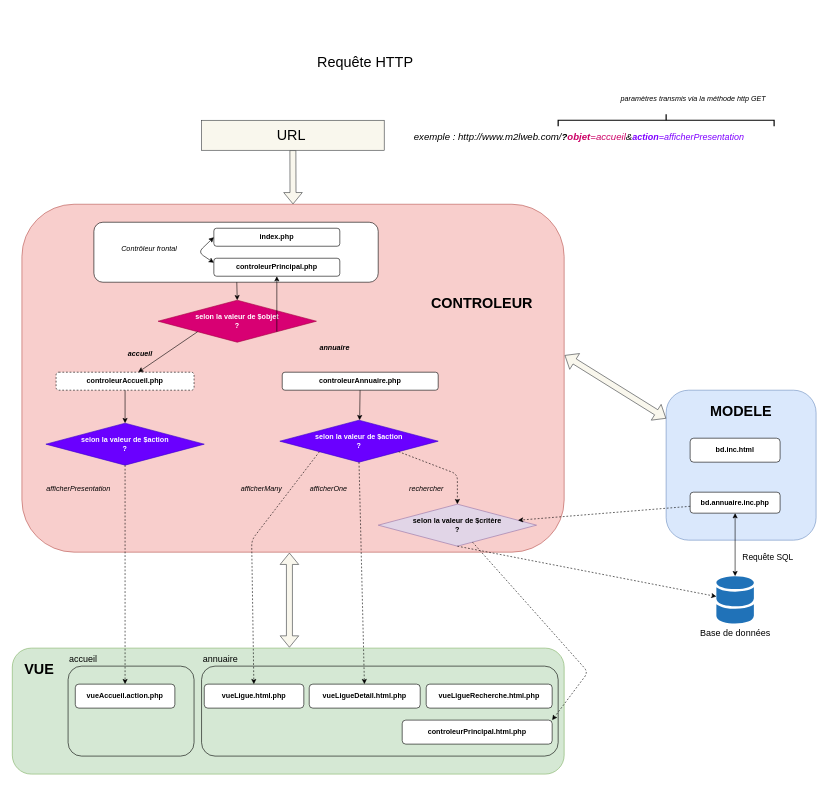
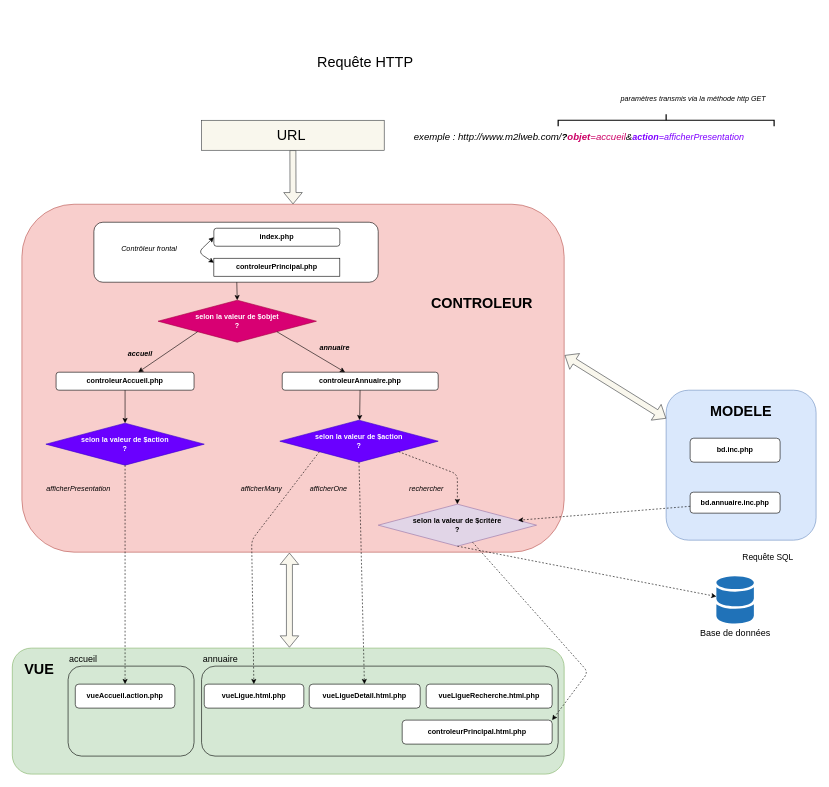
- <mxCell id="5" value="&lt;div&gt;controleurPrincipal.php&lt;/div&gt;" style="rounded=1;whiteSpace=wrap;html=1;fontStyle=1" parent="1" vertex="1"><mxGeometry x="356" y="430" width="210" height="30" as="geometry" /></mxCell>
+ <mxCell id="5" value="&lt;div&gt;controleurPrincipal.php&lt;/div&gt;" style="whiteSpace=wrap;html=1;fontStyle=1;rounded=0;" parent="1" vertex="1"><mxGeometry x="356" y="430" width="210" height="30" as="geometry" /></mxCell>
- <mxCell id="35" value="" style="endArrow=classic;html=1;fontSize=24;fontColor=#000000;exitX=1;exitY=1;exitDx=0;exitDy=0;" parent="1" source="19" target="5" edge="1"><mxGeometry width="50" height="50" relative="1" as="geometry"><mxPoint x="350" y="730" as="sourcePoint" /><mxPoint x="400" y="680" as="targetPoint" /></mxGeometry></mxCell>
+ <mxCell id="35" value="" style="endArrow=classic;html=1;fontSize=24;fontColor=#000000;exitX=1;exitY=1;exitDx=0;exitDy=0;" parent="1" source="19" target="9" edge="1"><mxGeometry width="50" height="50" relative="1" as="geometry"><mxPoint x="350" y="730" as="sourcePoint" /><mxPoint x="400" y="680" as="targetPoint" /></mxGeometry></mxCell>
- <mxCell id="8" value="&lt;div&gt;controleurAccueil.php&lt;/div&gt;" style="rounded=1;whiteSpace=wrap;html=1;fontStyle=1;dashed=1;" parent="1" vertex="1"><mxGeometry x="93" y="620" width="230" height="30" as="geometry" /></mxCell>
+ <mxCell id="8" value="&lt;div&gt;controleurAccueil.php&lt;/div&gt;" style="rounded=1;whiteSpace=wrap;html=1;fontStyle=1" parent="1" vertex="1"><mxGeometry x="93" y="620" width="230" height="30" as="geometry" /></mxCell>
- <mxCell id="23" value="bd.inc.html" style="rounded=1;whiteSpace=wrap;html=1;fontStyle=1" parent="1" vertex="1"><mxGeometry x="1150" y="730" width="150" height="40" as="geometry" /></mxCell>
+ <mxCell id="23" value="bd.inc.php" style="rounded=1;whiteSpace=wrap;html=1;fontStyle=1" parent="1" vertex="1"><mxGeometry x="1150" y="730" width="150" height="40" as="geometry" /></mxCell>
- <mxCell id="30" value="" style="endArrow=classic;startArrow=classic;html=1;fontSize=24;" parent="1" source="24" target="54" edge="1"><mxGeometry width="50" height="50" relative="1" as="geometry"><mxPoint x="1300" y="860" as="sourcePoint" /><mxPoint x="1428" y="1037.46" as="targetPoint" /></mxGeometry></mxCell>
